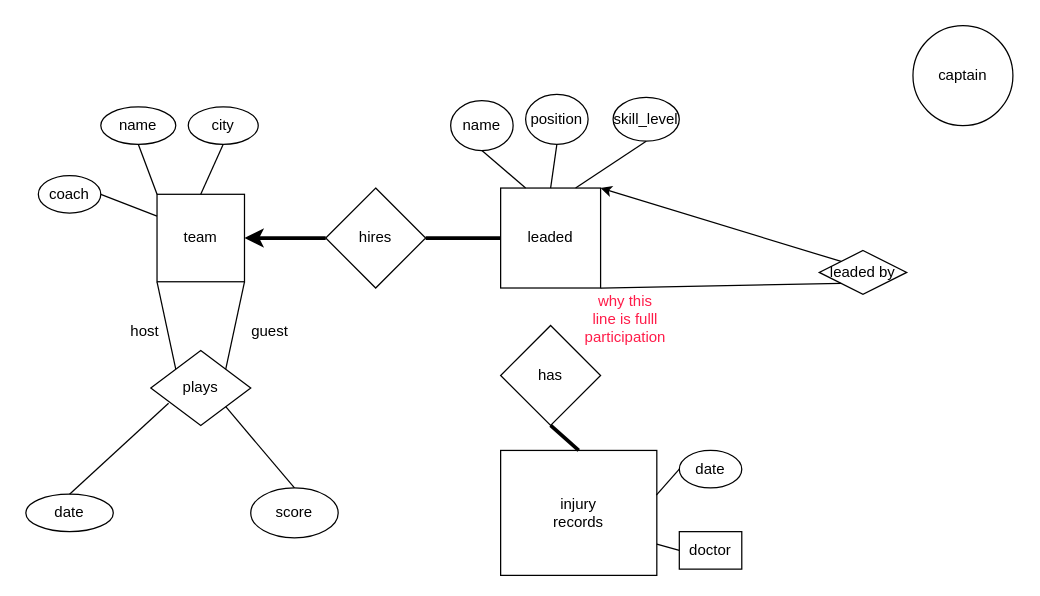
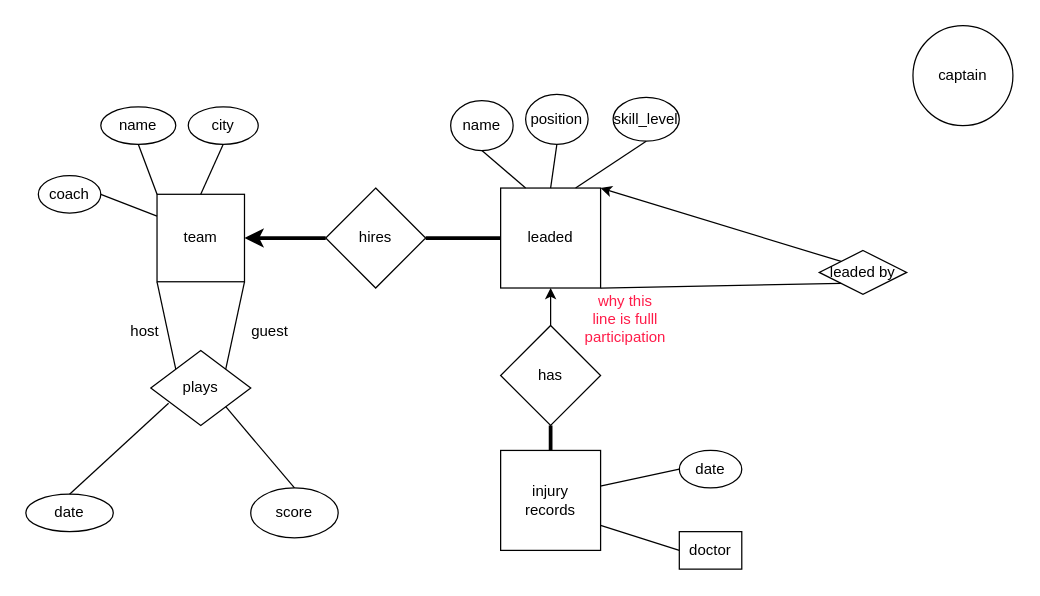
+ <mxCell id="19" value="" style="endArrow=classic;html=1;rounded=0;entryX=0.5;entryY=1;entryDx=0;entryDy=0;" parent="1" source="17" target="6" edge="1"><mxGeometry width="50" height="50" relative="1" as="geometry"><mxPoint x="270" y="350" as="sourcePoint" /><mxPoint x="320" y="300" as="targetPoint" /></mxGeometry></mxCell>
- <mxCell id="11" value="injury&lt;br&gt;records" style="whiteSpace=wrap;html=1;aspect=fixed;" parent="1" vertex="1"><mxGeometry x="400" y="360" width="125" height="100" as="geometry" /></mxCell>
+ <mxCell id="11" value="injury&lt;br&gt;records" style="whiteSpace=wrap;html=1;aspect=fixed;" parent="1" vertex="1"><mxGeometry x="400" y="360" width="80" height="80" as="geometry" /></mxCell>
